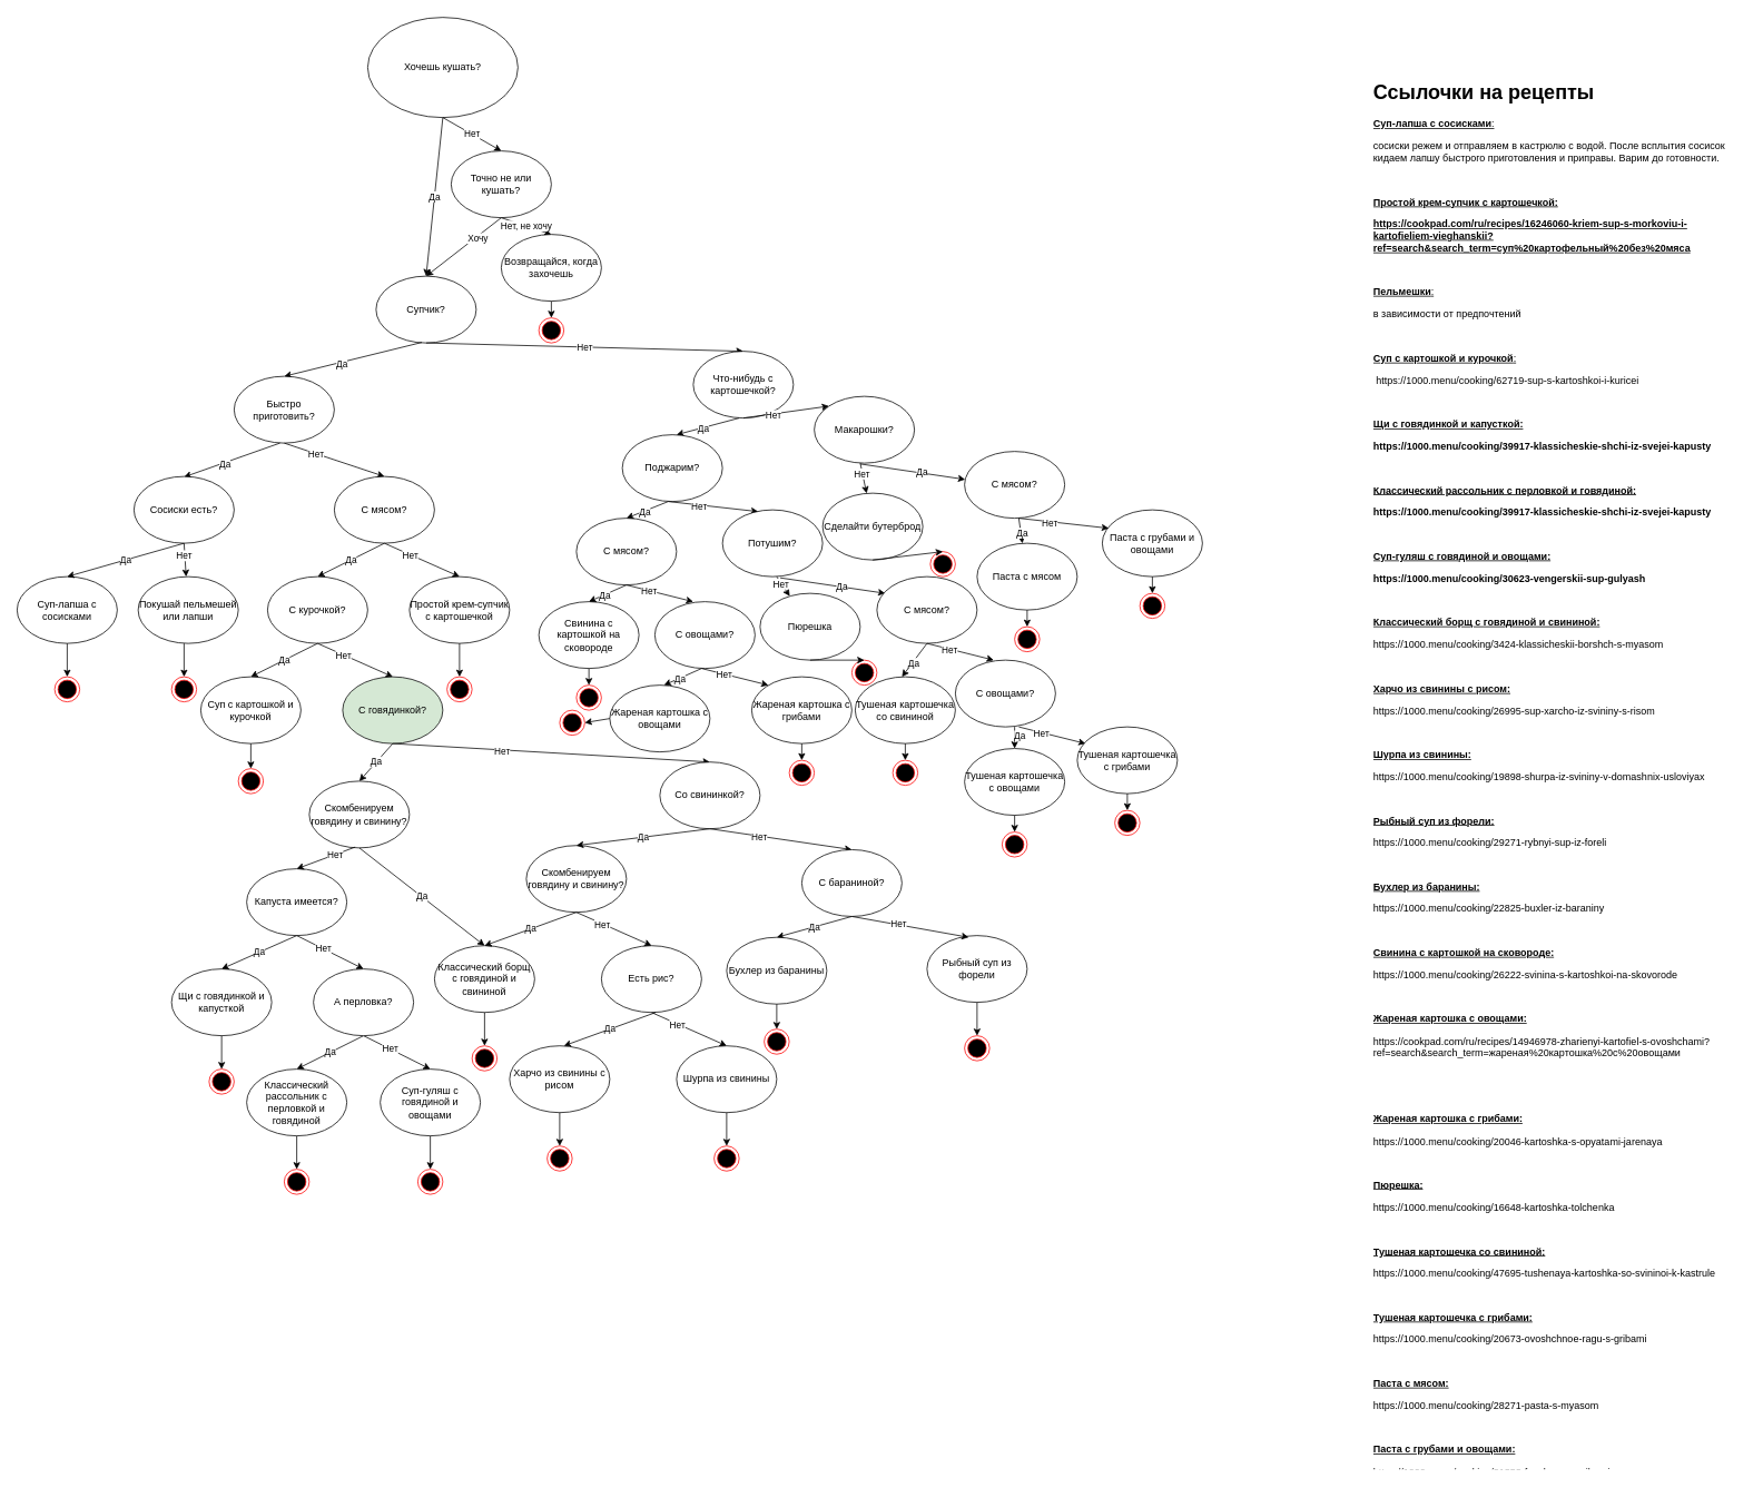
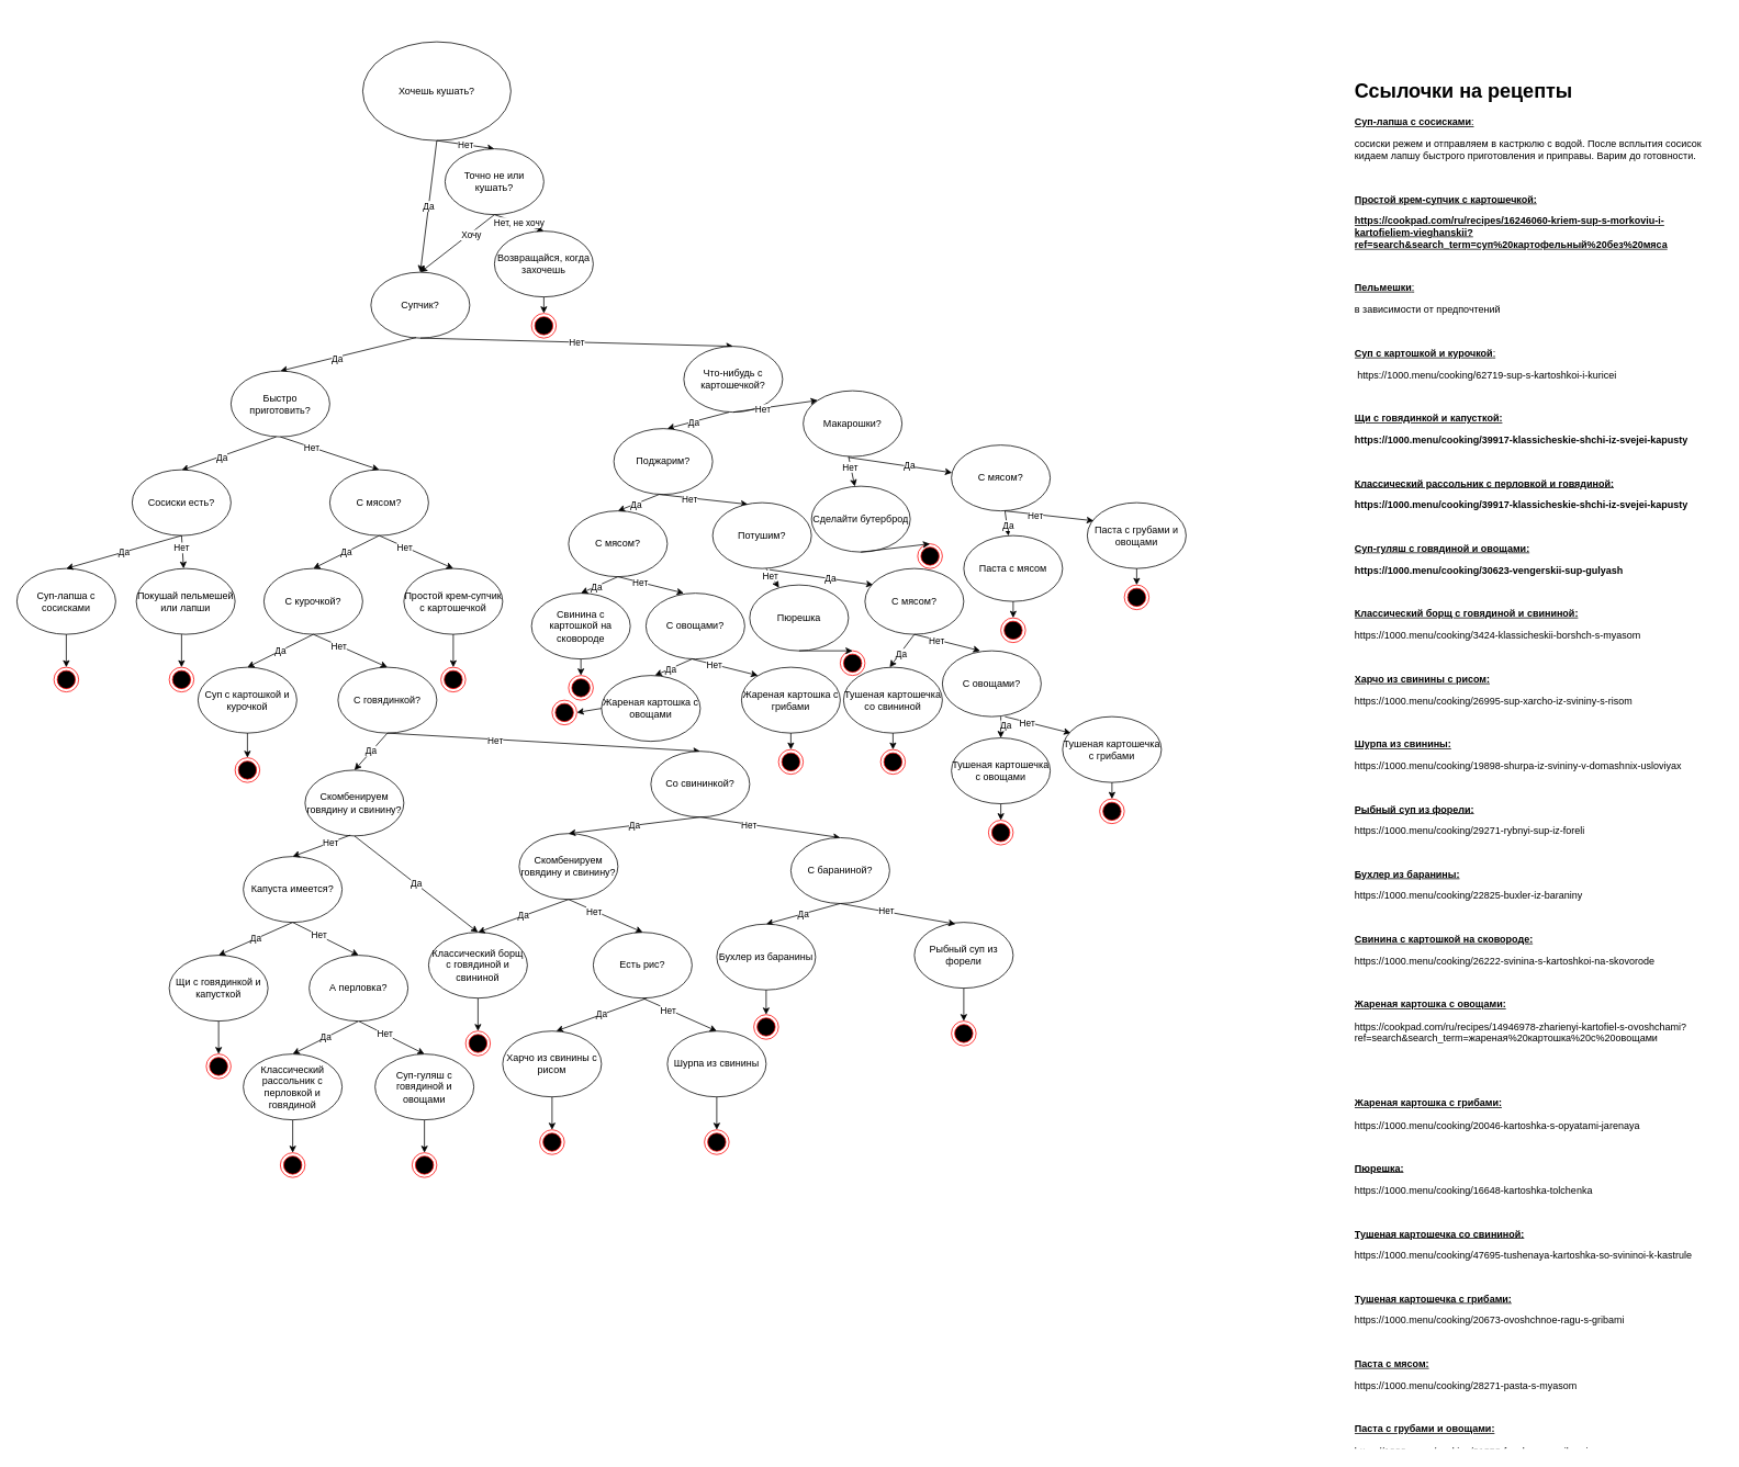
- <mxCell id="2" value="Хочешь кушать?" style="ellipse;whiteSpace=wrap;html=1;" parent="1" vertex="1"><mxGeometry x="440" y="20" width="180" height="120" as="geometry" /></mxCell>
+ <mxCell id="2" value="Хочешь кушать?" style="ellipse;whiteSpace=wrap;html=1;" parent="1" vertex="1"><mxGeometry x="440" y="50" width="180" height="120" as="geometry" /></mxCell>
- <mxCell id="33" value="С говядинкой?" style="ellipse;whiteSpace=wrap;html=1;fillColor=#d5e8d4;" parent="1" vertex="1"><mxGeometry x="410" y="810" width="120" height="80" as="geometry" /></mxCell>
+ <mxCell id="33" value="С говядинкой?" style="ellipse;whiteSpace=wrap;html=1;" parent="1" vertex="1"><mxGeometry x="410" y="810" width="120" height="80" as="geometry" /></mxCell>
